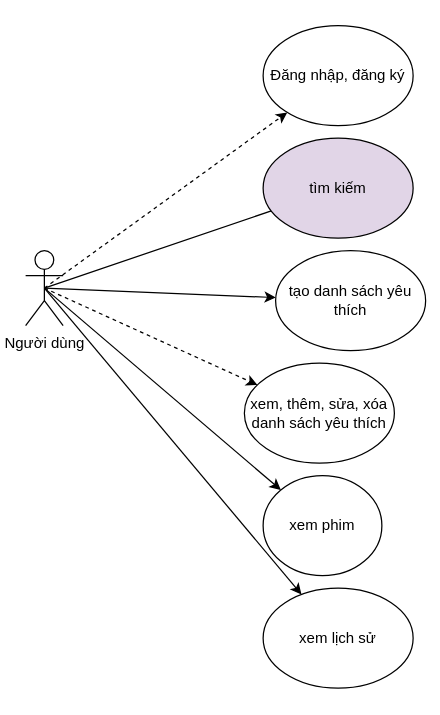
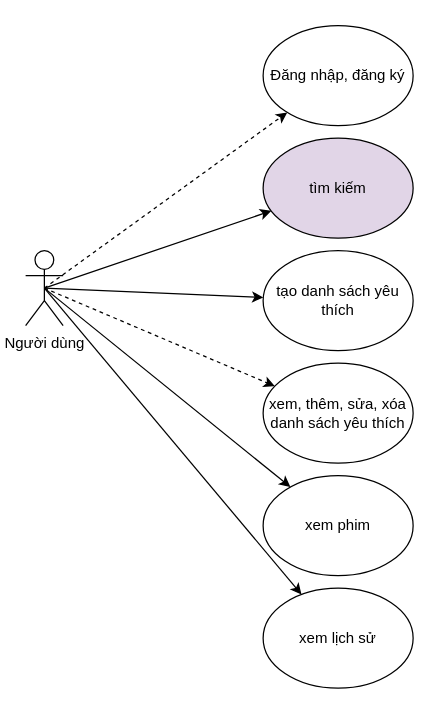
- <mxCell id="5" style="edgeStyle=none;html=1;exitX=0.5;exitY=0.5;exitDx=0;exitDy=0;exitPerimeter=0;endArrow=none;" edge="1" parent="1" source="8" target="10"><mxGeometry relative="1" as="geometry" /></mxCell>
+ <mxCell id="5" style="edgeStyle=none;html=1;exitX=0.5;exitY=0.5;exitDx=0;exitDy=0;exitPerimeter=0;" edge="1" parent="1" source="8" target="10"><mxGeometry relative="1" as="geometry" /></mxCell>
- <mxCell id="11" value="tạo danh sách yêu thích" style="ellipse;whiteSpace=wrap;html=1;" vertex="1" parent="1"><mxGeometry x="220" y="200" width="120" height="80" as="geometry" /></mxCell>
+ <mxCell id="11" value="tạo danh sách yêu thích" style="ellipse;whiteSpace=wrap;html=1;" vertex="1" parent="1"><mxGeometry x="210" y="200" width="120" height="80" as="geometry" /></mxCell>
- <mxCell id="12" value="xem, thêm, sửa, xóa danh sách yêu thích" style="ellipse;whiteSpace=wrap;html=1;" vertex="1" parent="1"><mxGeometry x="195" y="290" width="120" height="80" as="geometry" /></mxCell>
+ <mxCell id="12" value="xem, thêm, sửa, xóa danh sách yêu thích" style="ellipse;whiteSpace=wrap;html=1;" vertex="1" parent="1"><mxGeometry x="210" y="290" width="120" height="80" as="geometry" /></mxCell>
- <mxCell id="13" value="xem phim" style="ellipse;whiteSpace=wrap;html=1;" vertex="1" parent="1"><mxGeometry x="210" y="380" width="95" height="80" as="geometry" /></mxCell>
+ <mxCell id="13" value="xem phim" style="ellipse;whiteSpace=wrap;html=1;" vertex="1" parent="1"><mxGeometry x="210" y="380" width="120" height="80" as="geometry" /></mxCell>
